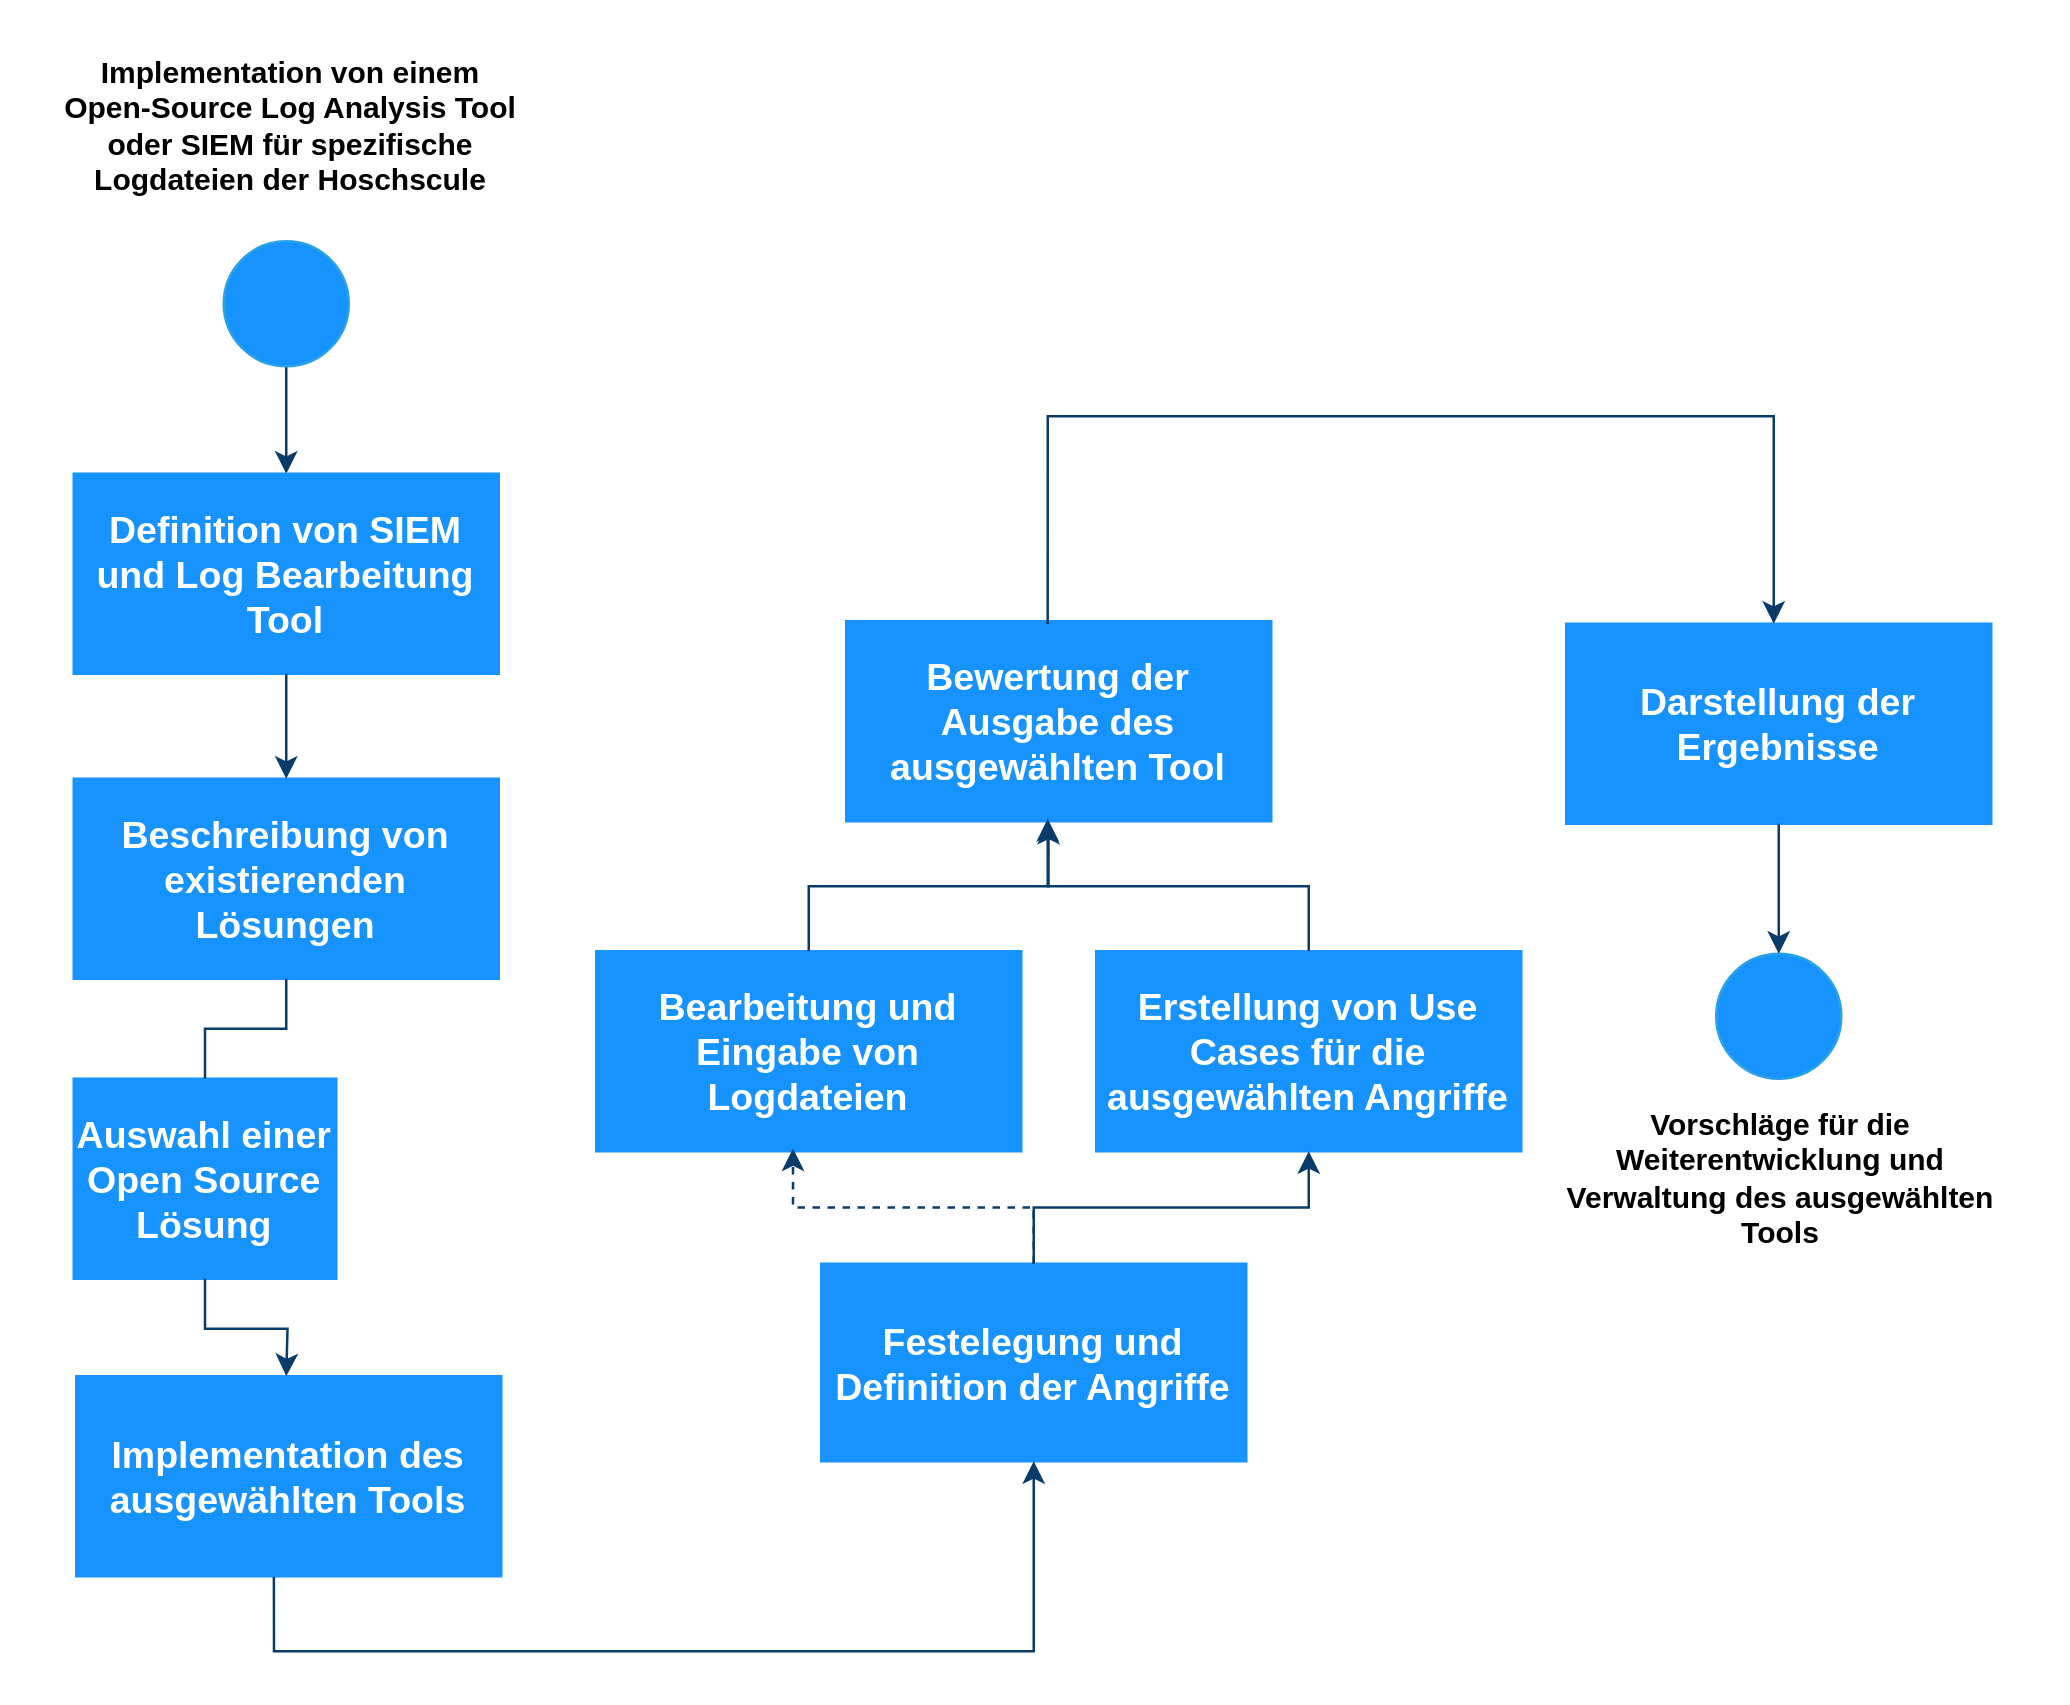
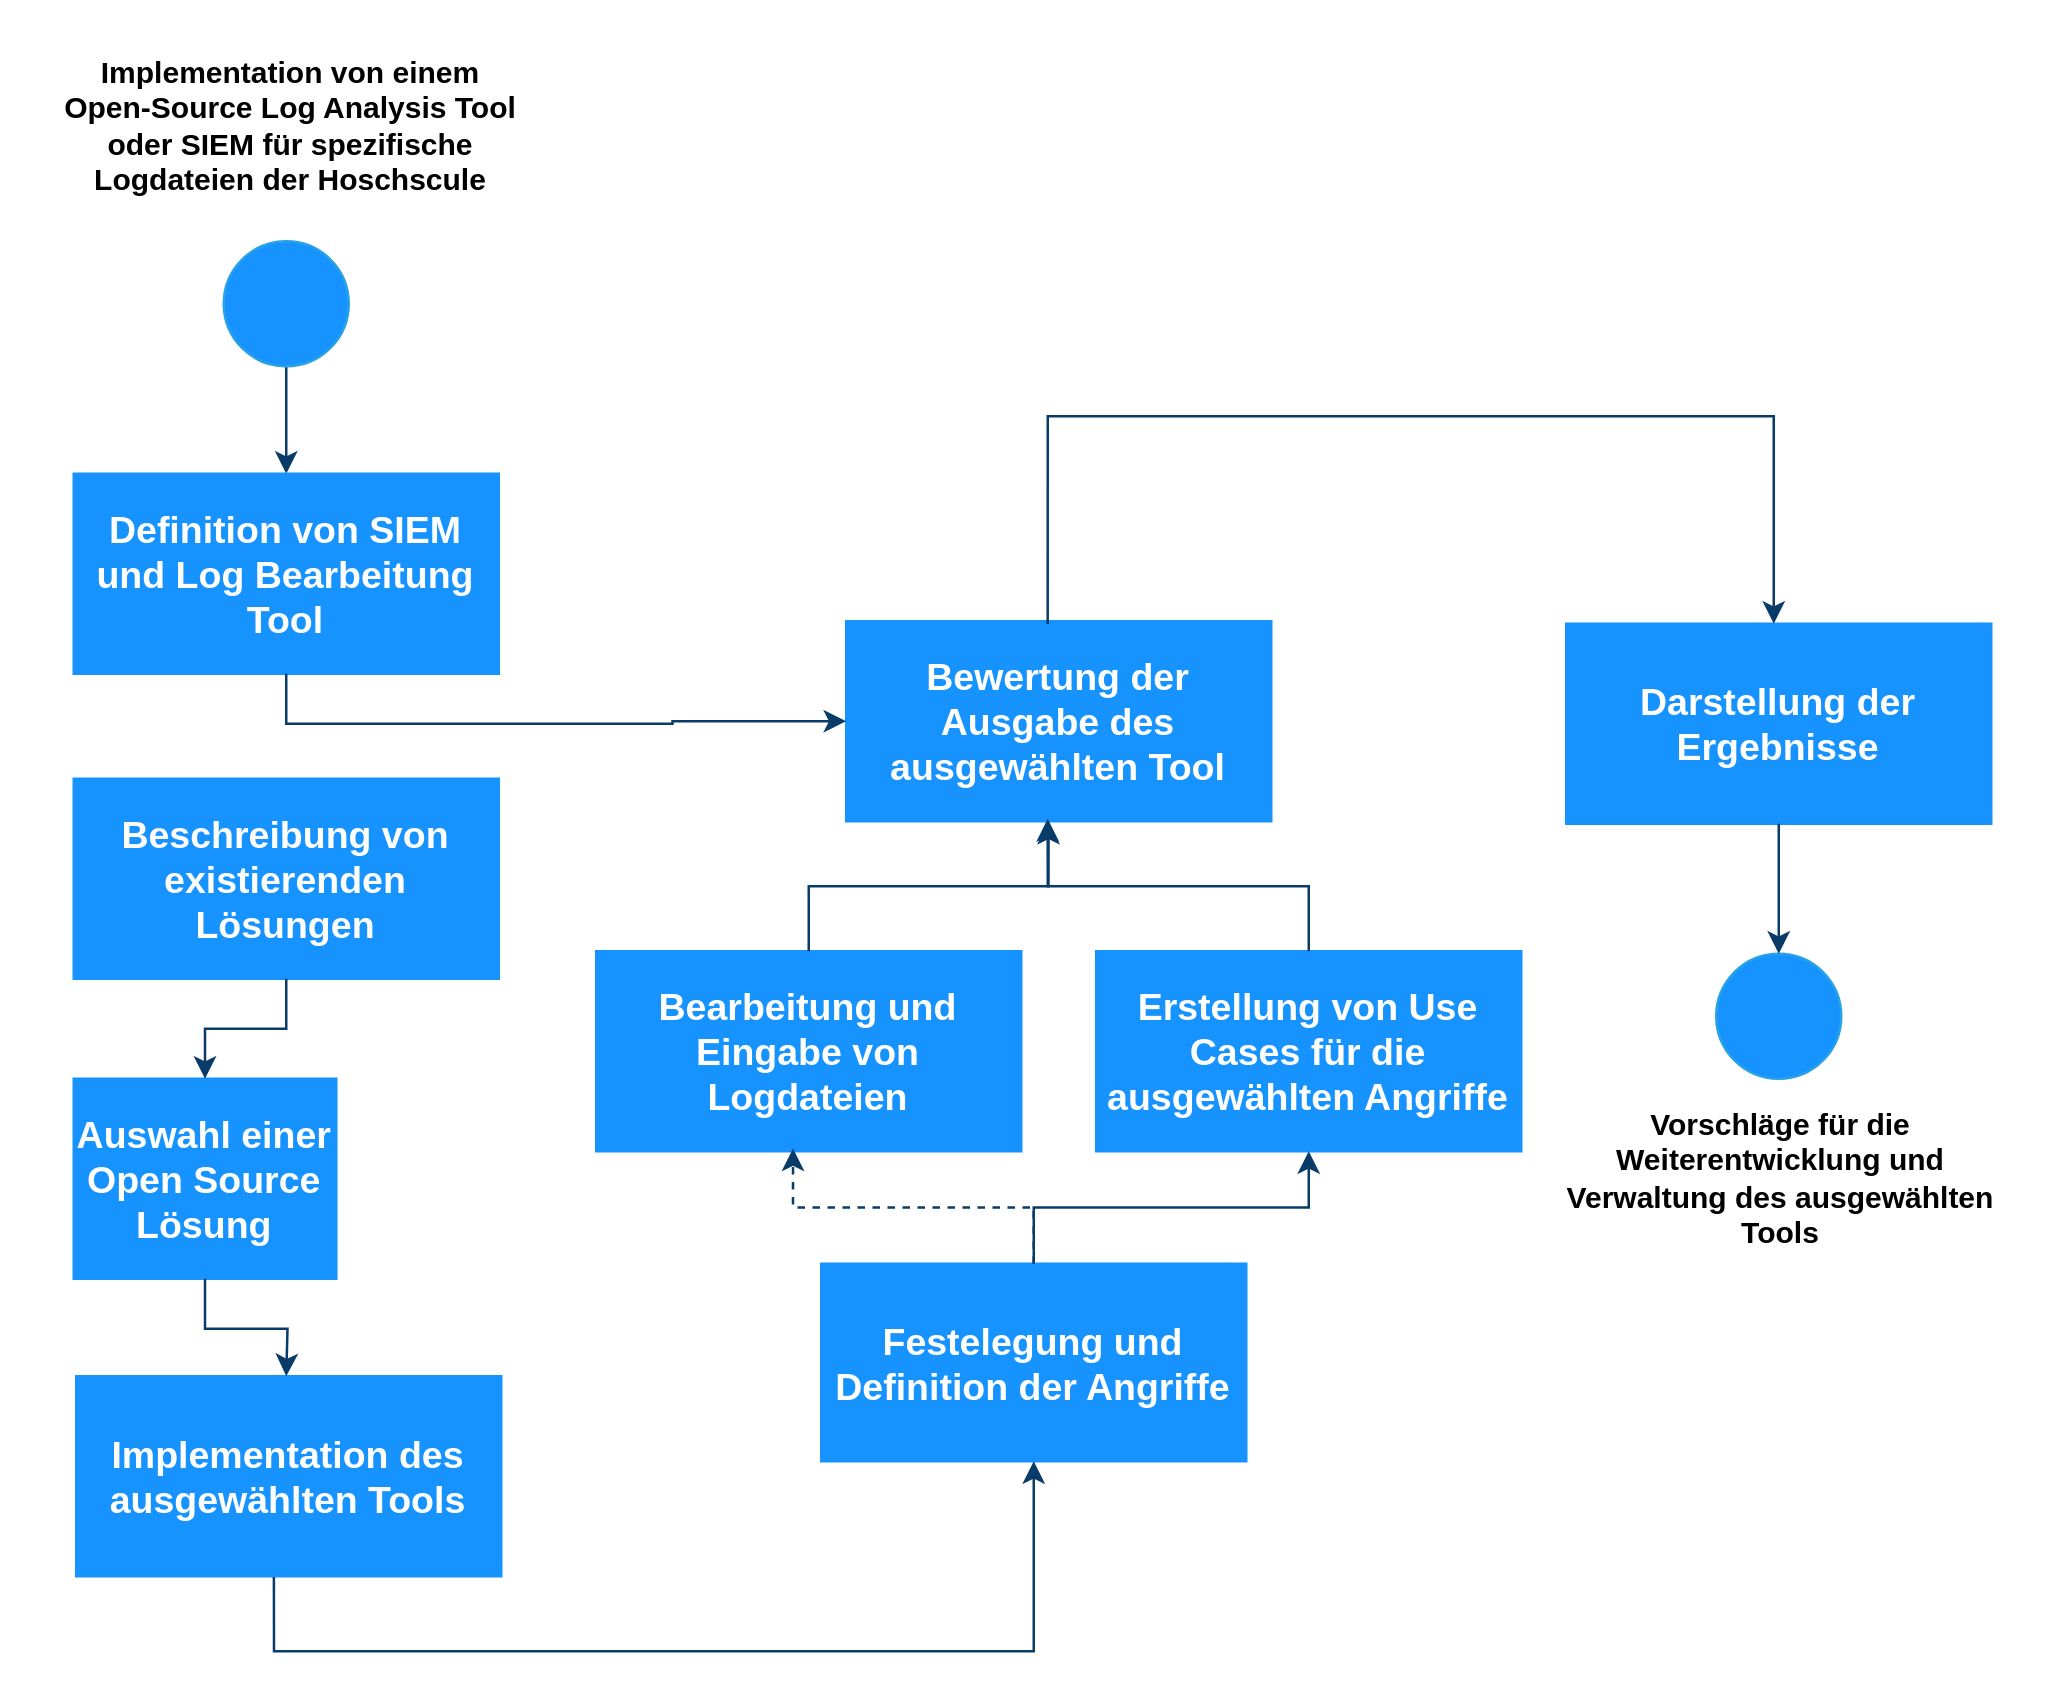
- <mxCell id="14" style="edgeStyle=orthogonalEdgeStyle;rounded=0;orthogonalLoop=1;jettySize=auto;html=1;strokeColor=#093C69;exitX=0.5;exitY=1;exitDx=0;exitDy=0;" parent="1" source="5" target="6" edge="1"><mxGeometry relative="1" as="geometry"><mxPoint x="119" y="140" as="sourcePoint" /><mxPoint x="119" y="200" as="targetPoint" /></mxGeometry></mxCell>
+ <mxCell id="14" style="edgeStyle=orthogonalEdgeStyle;rounded=0;orthogonalLoop=1;jettySize=auto;html=1;strokeColor=#093C69;exitX=0.5;exitY=1;exitDx=0;exitDy=0;" parent="1" source="5" target="9" edge="1"><mxGeometry relative="1" as="geometry"><mxPoint x="119" y="140" as="sourcePoint" /><mxPoint x="119" y="200" as="targetPoint" /></mxGeometry></mxCell>
- <mxCell id="15" style="edgeStyle=orthogonalEdgeStyle;rounded=0;orthogonalLoop=1;jettySize=auto;html=1;strokeColor=#093C69;exitX=0.5;exitY=1;exitDx=0;exitDy=0;entryX=0.5;entryY=0;entryDx=0;entryDy=0;endArrow=none;" parent="1" source="6" target="7" edge="1"><mxGeometry relative="1" as="geometry"><mxPoint x="119" y="270" as="sourcePoint" /><mxPoint x="119" y="300" as="targetPoint" /></mxGeometry></mxCell>
+ <mxCell id="15" style="edgeStyle=orthogonalEdgeStyle;rounded=0;orthogonalLoop=1;jettySize=auto;html=1;strokeColor=#093C69;exitX=0.5;exitY=1;exitDx=0;exitDy=0;entryX=0.5;entryY=0;entryDx=0;entryDy=0;" parent="1" source="6" target="7" edge="1"><mxGeometry relative="1" as="geometry"><mxPoint x="119" y="270" as="sourcePoint" /><mxPoint x="119" y="300" as="targetPoint" /></mxGeometry></mxCell>
